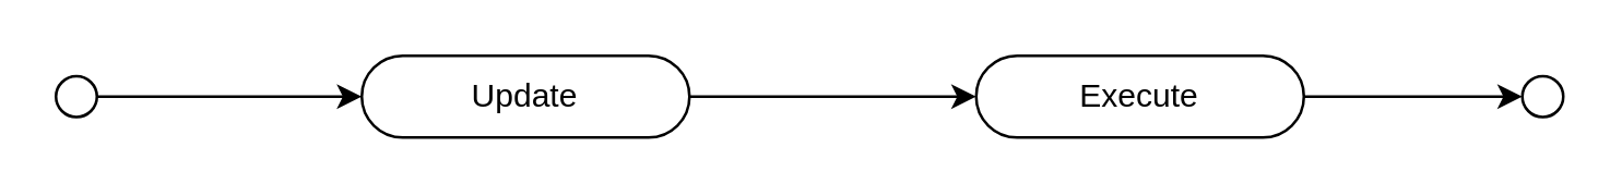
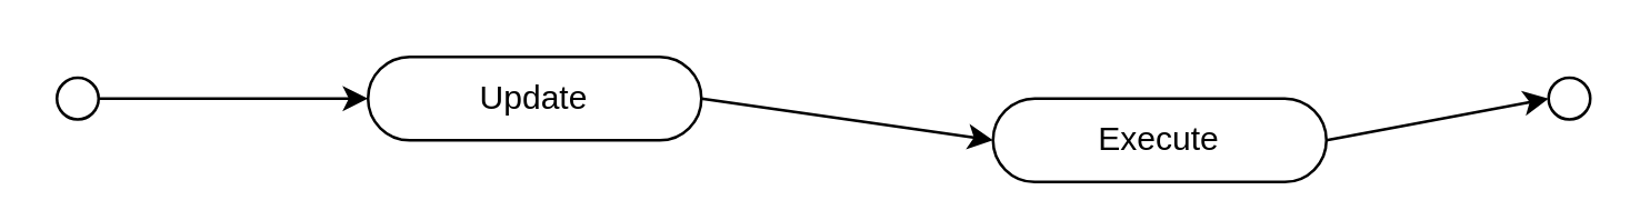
- <mxCell id="4" value="Execute" style="rounded=1;whiteSpace=wrap;html=1;absoluteArcSize=1;imageWidth=24;arcSize=30;" parent="1" vertex="1"><mxGeometry x="357" y="20" width="120" height="30" as="geometry" /></mxCell>
+ <mxCell id="4" value="Execute" style="rounded=1;whiteSpace=wrap;html=1;absoluteArcSize=1;imageWidth=24;arcSize=30;" parent="1" vertex="1"><mxGeometry x="357" y="35" width="120" height="30" as="geometry" /></mxCell>
